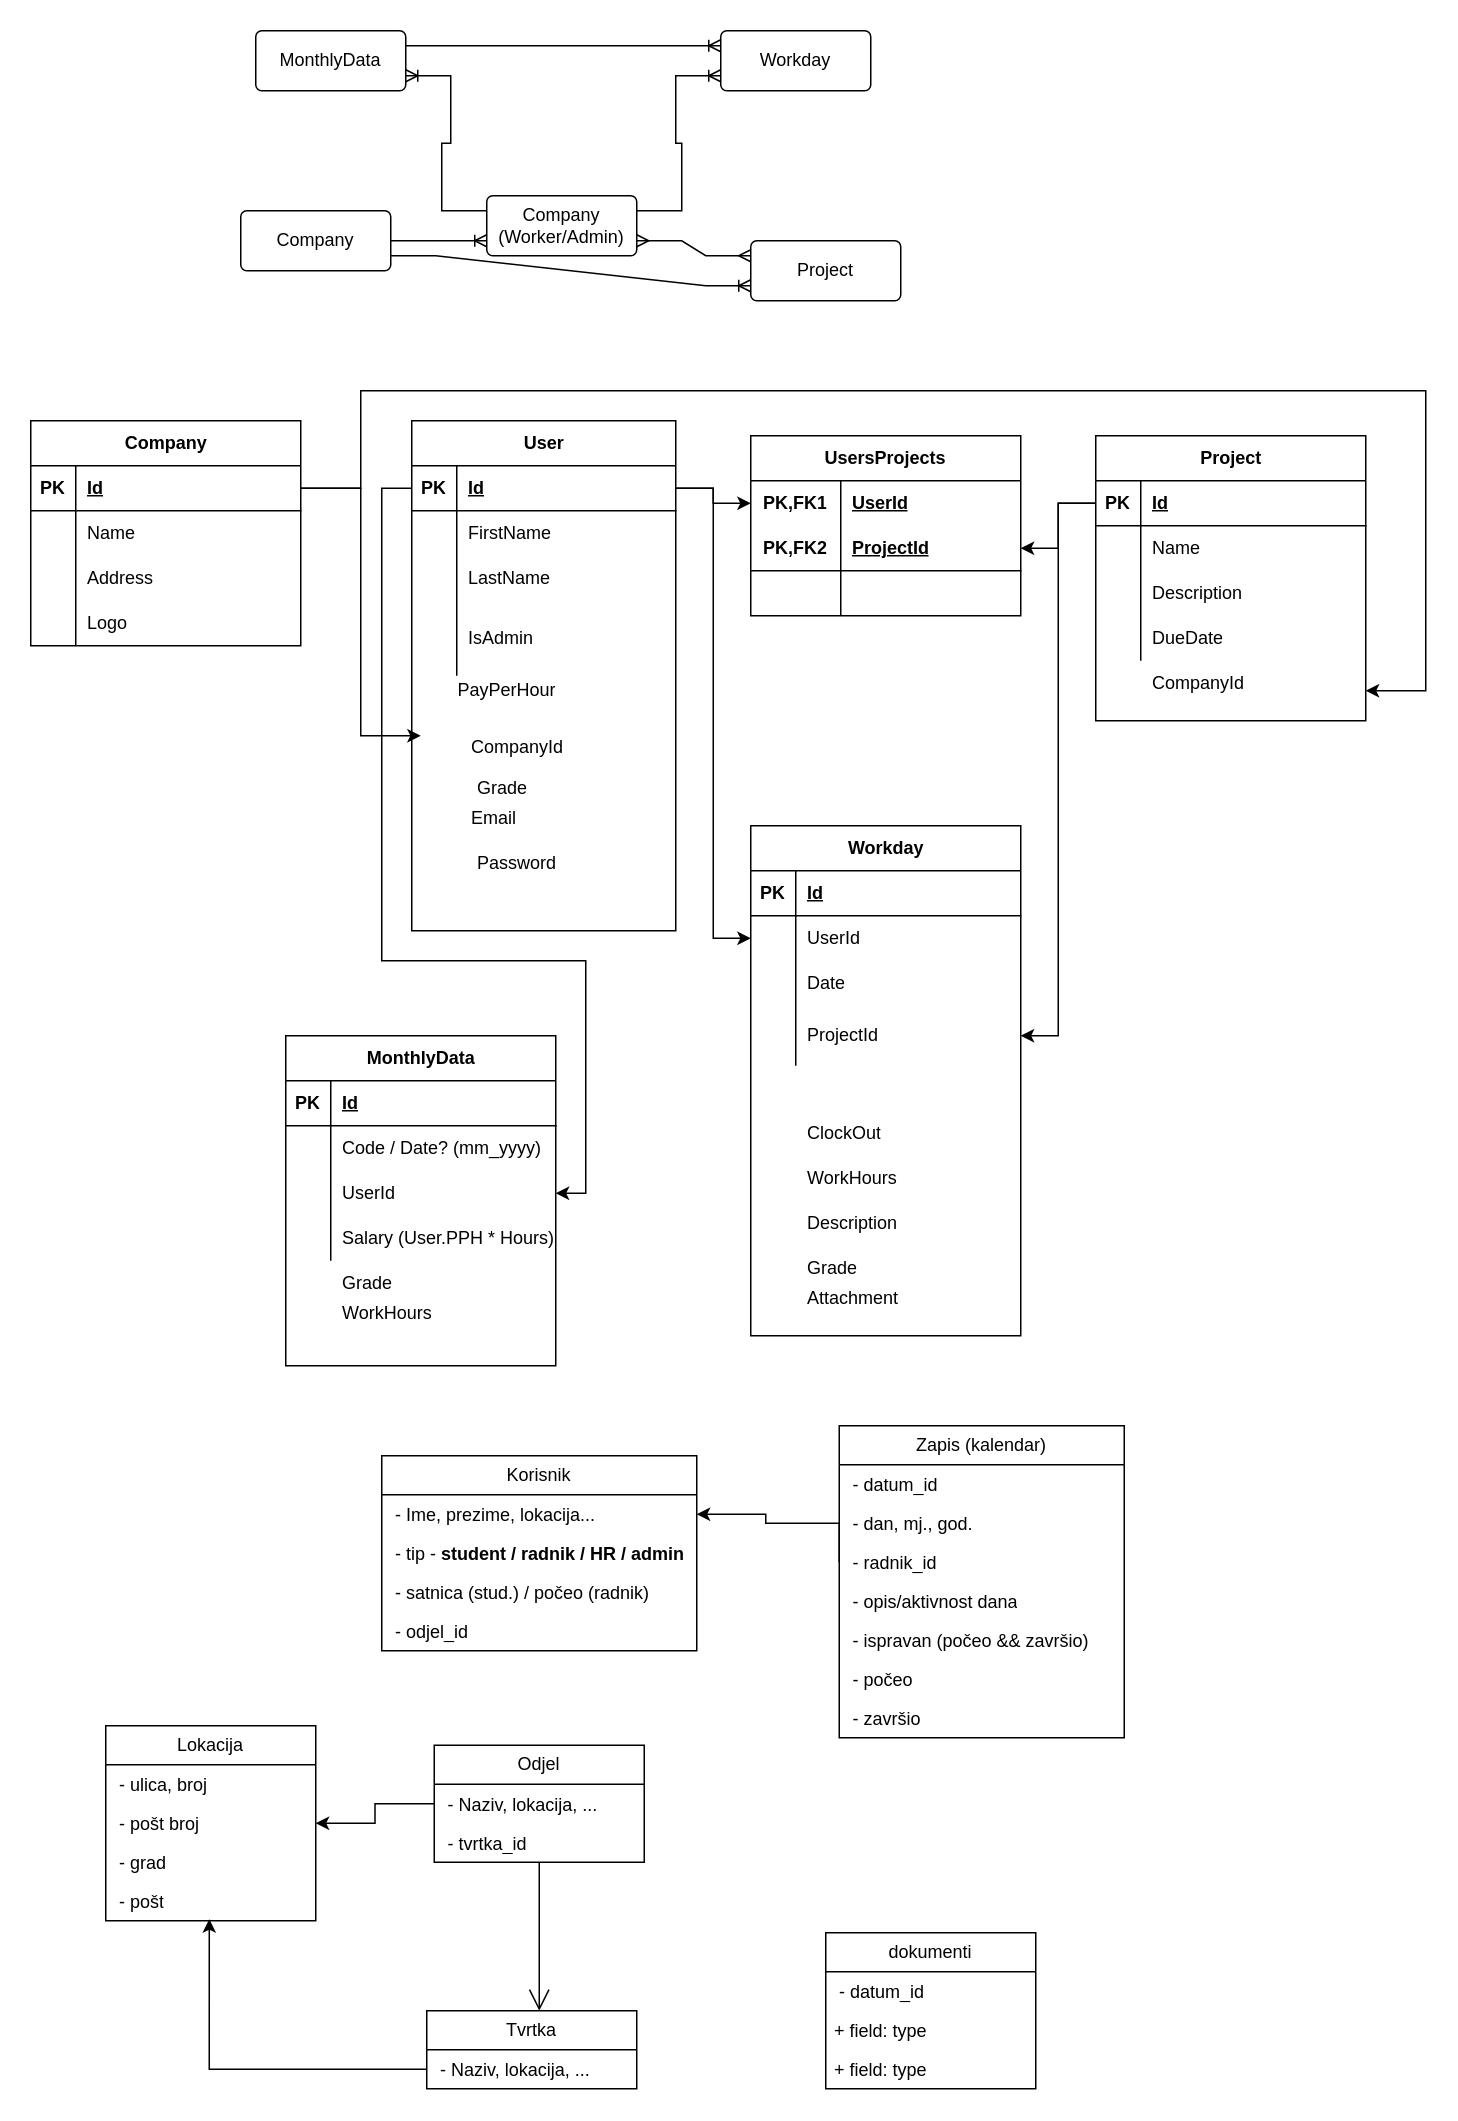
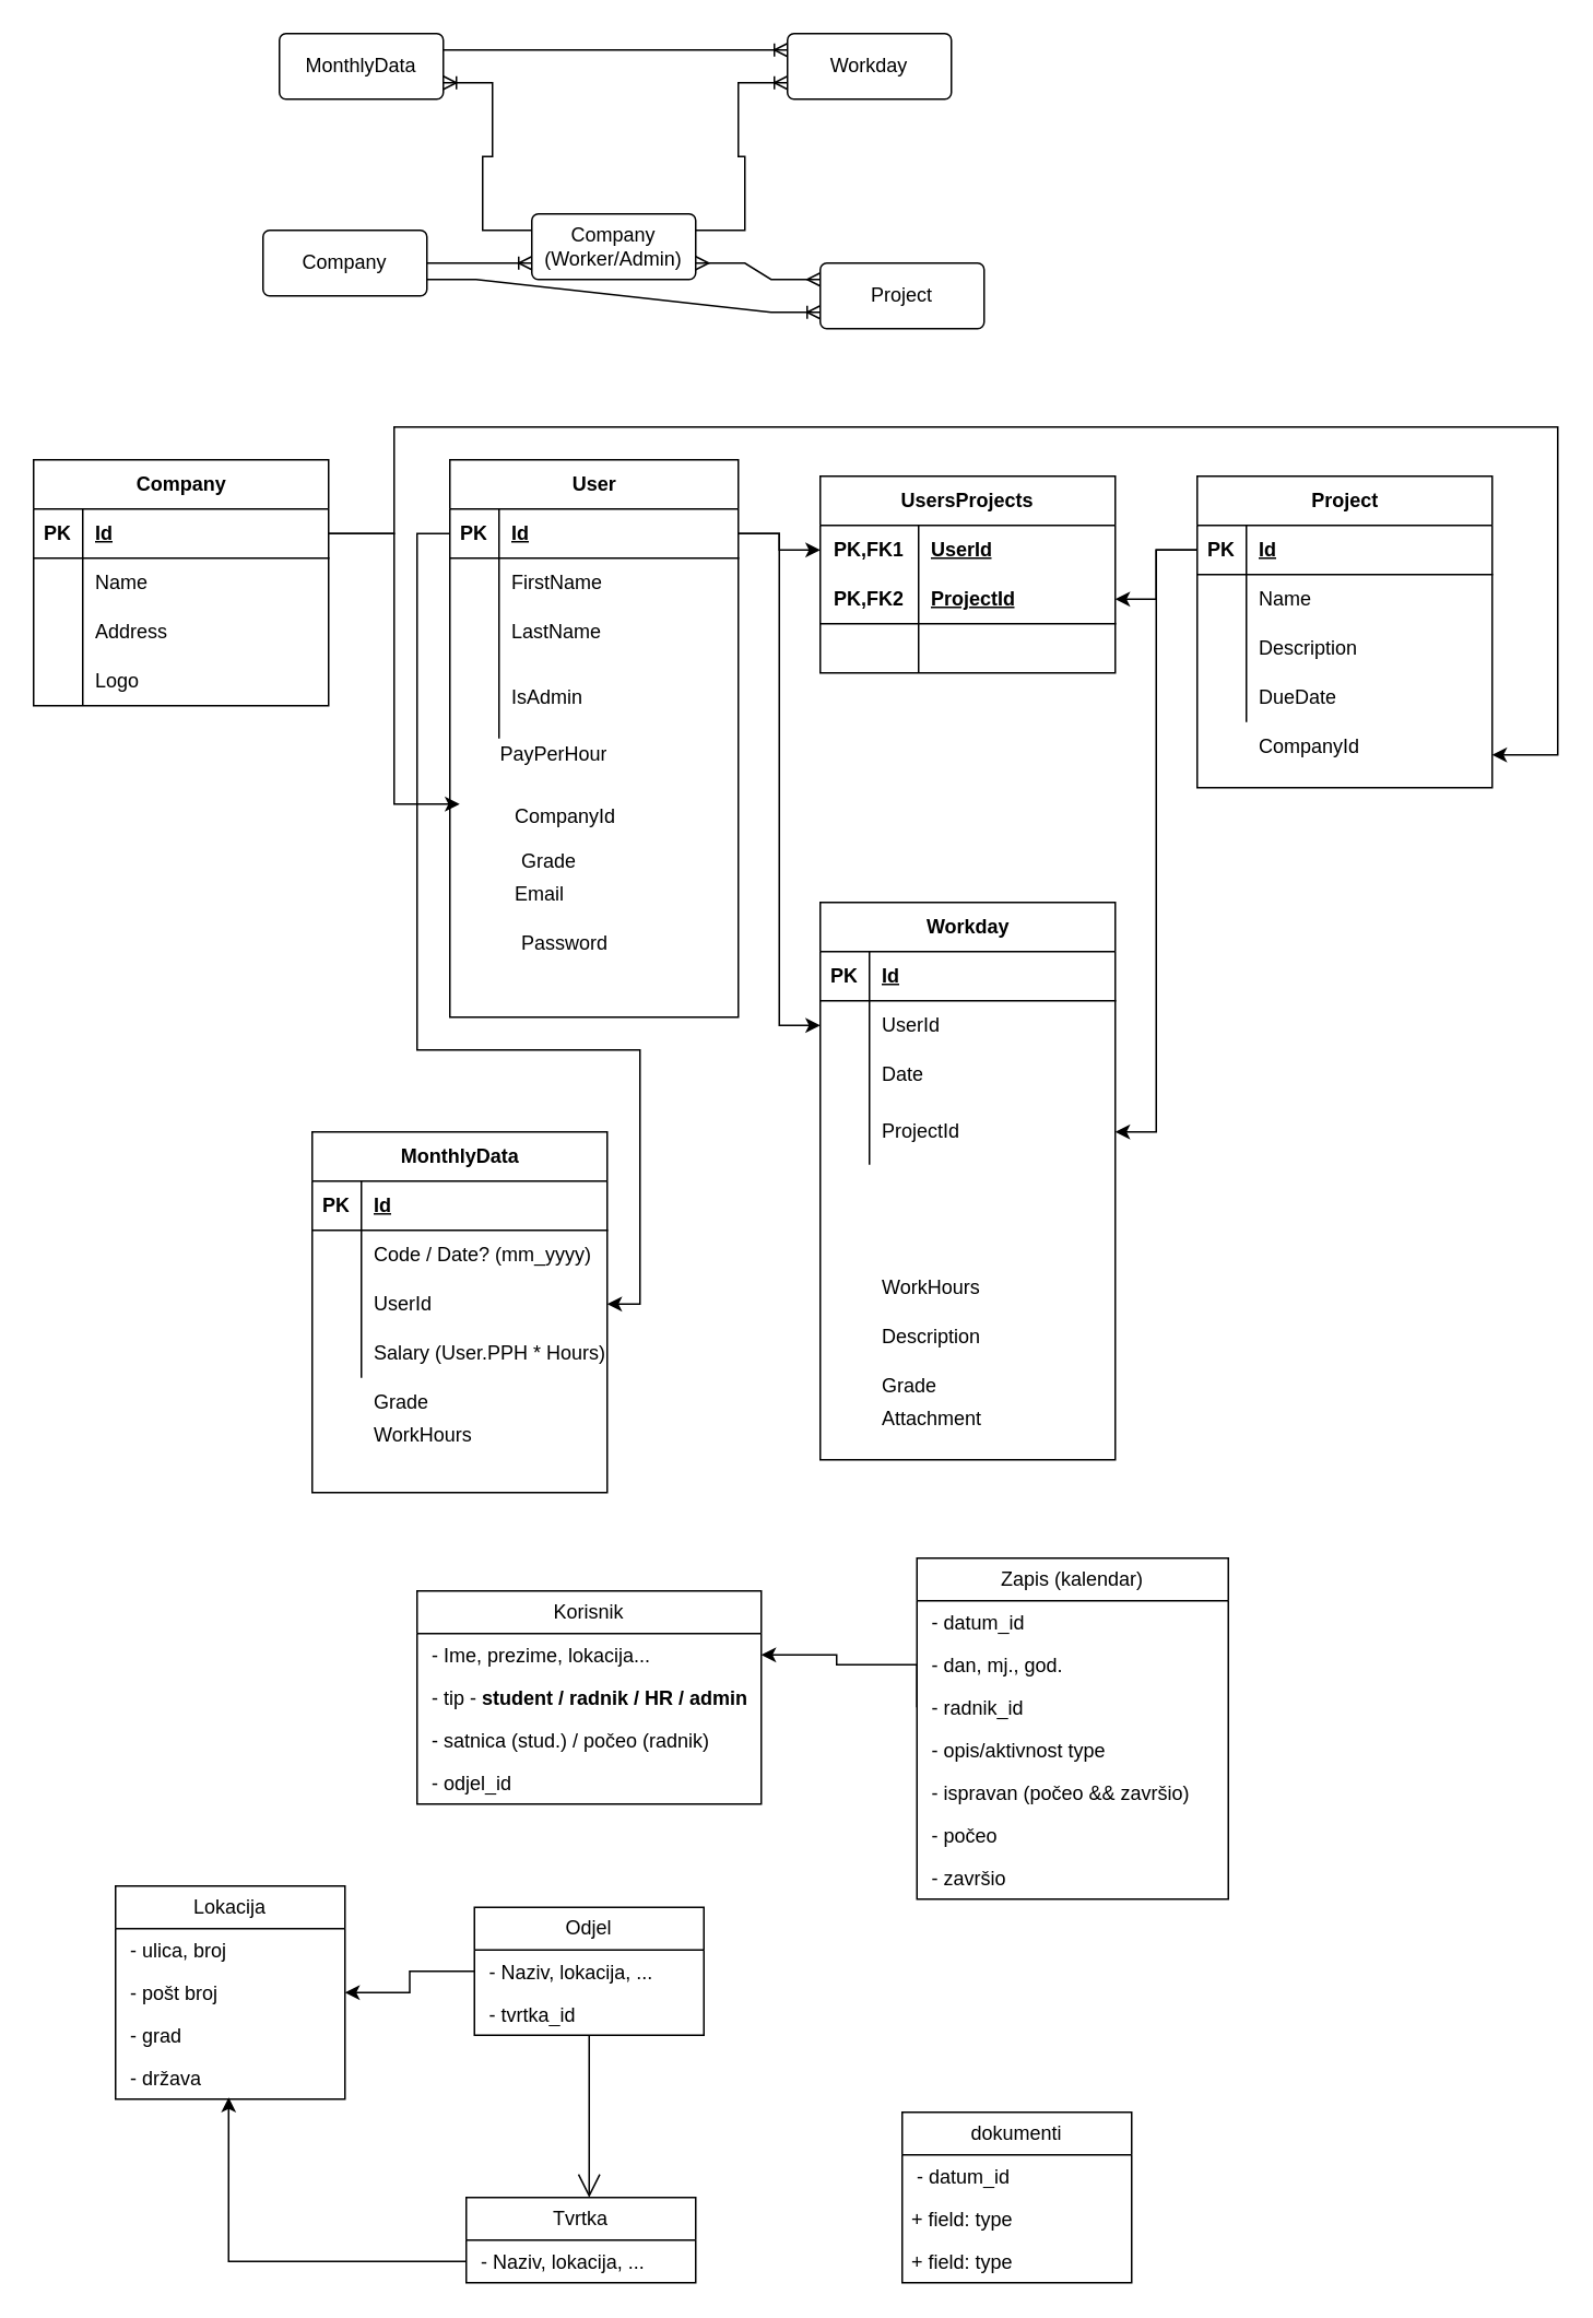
- <mxCell id="115" value="ClockOut" style="shape=partialRectangle;connectable=0;fillColor=none;top=0;left=0;bottom=0;right=0;align=left;spacingLeft=6;overflow=hidden;whiteSpace=wrap;html=1;" parent="1" vertex="1"><mxGeometry x="530" y="740" width="150" height="30" as="geometry"><mxRectangle width="150" height="30" as="alternateBounds" /></mxGeometry></mxCell>
- <mxCell id="17" value="&amp;nbsp;- opis/aktivnost dana" style="text;strokeColor=none;fillColor=none;align=left;verticalAlign=top;spacingLeft=4;spacingRight=4;overflow=hidden;rotatable=0;points=[[0,0.5],[1,0.5]];portConstraint=eastwest;whiteSpace=wrap;html=1;" parent="13" vertex="1"><mxGeometry y="104" width="190" height="26" as="geometry" /></mxCell>
+ <mxCell id="17" value="&amp;nbsp;- opis/aktivnost type" style="text;strokeColor=none;fillColor=none;align=left;verticalAlign=top;spacingLeft=4;spacingRight=4;overflow=hidden;rotatable=0;points=[[0,0.5],[1,0.5]];portConstraint=eastwest;whiteSpace=wrap;html=1;" parent="13" vertex="1"><mxGeometry y="104" width="190" height="26" as="geometry" /></mxCell>
- <mxCell id="25" value="&amp;nbsp;- pošt" style="text;strokeColor=none;fillColor=none;align=left;verticalAlign=top;spacingLeft=4;spacingRight=4;overflow=hidden;rotatable=0;points=[[0,0.5],[1,0.5]];portConstraint=eastwest;whiteSpace=wrap;html=1;" parent="21" vertex="1"><mxGeometry y="104" width="140" height="26" as="geometry" /></mxCell>
+ <mxCell id="25" value="&amp;nbsp;- država" style="text;strokeColor=none;fillColor=none;align=left;verticalAlign=top;spacingLeft=4;spacingRight=4;overflow=hidden;rotatable=0;points=[[0,0.5],[1,0.5]];portConstraint=eastwest;whiteSpace=wrap;html=1;" parent="21" vertex="1"><mxGeometry y="104" width="140" height="26" as="geometry" /></mxCell>
